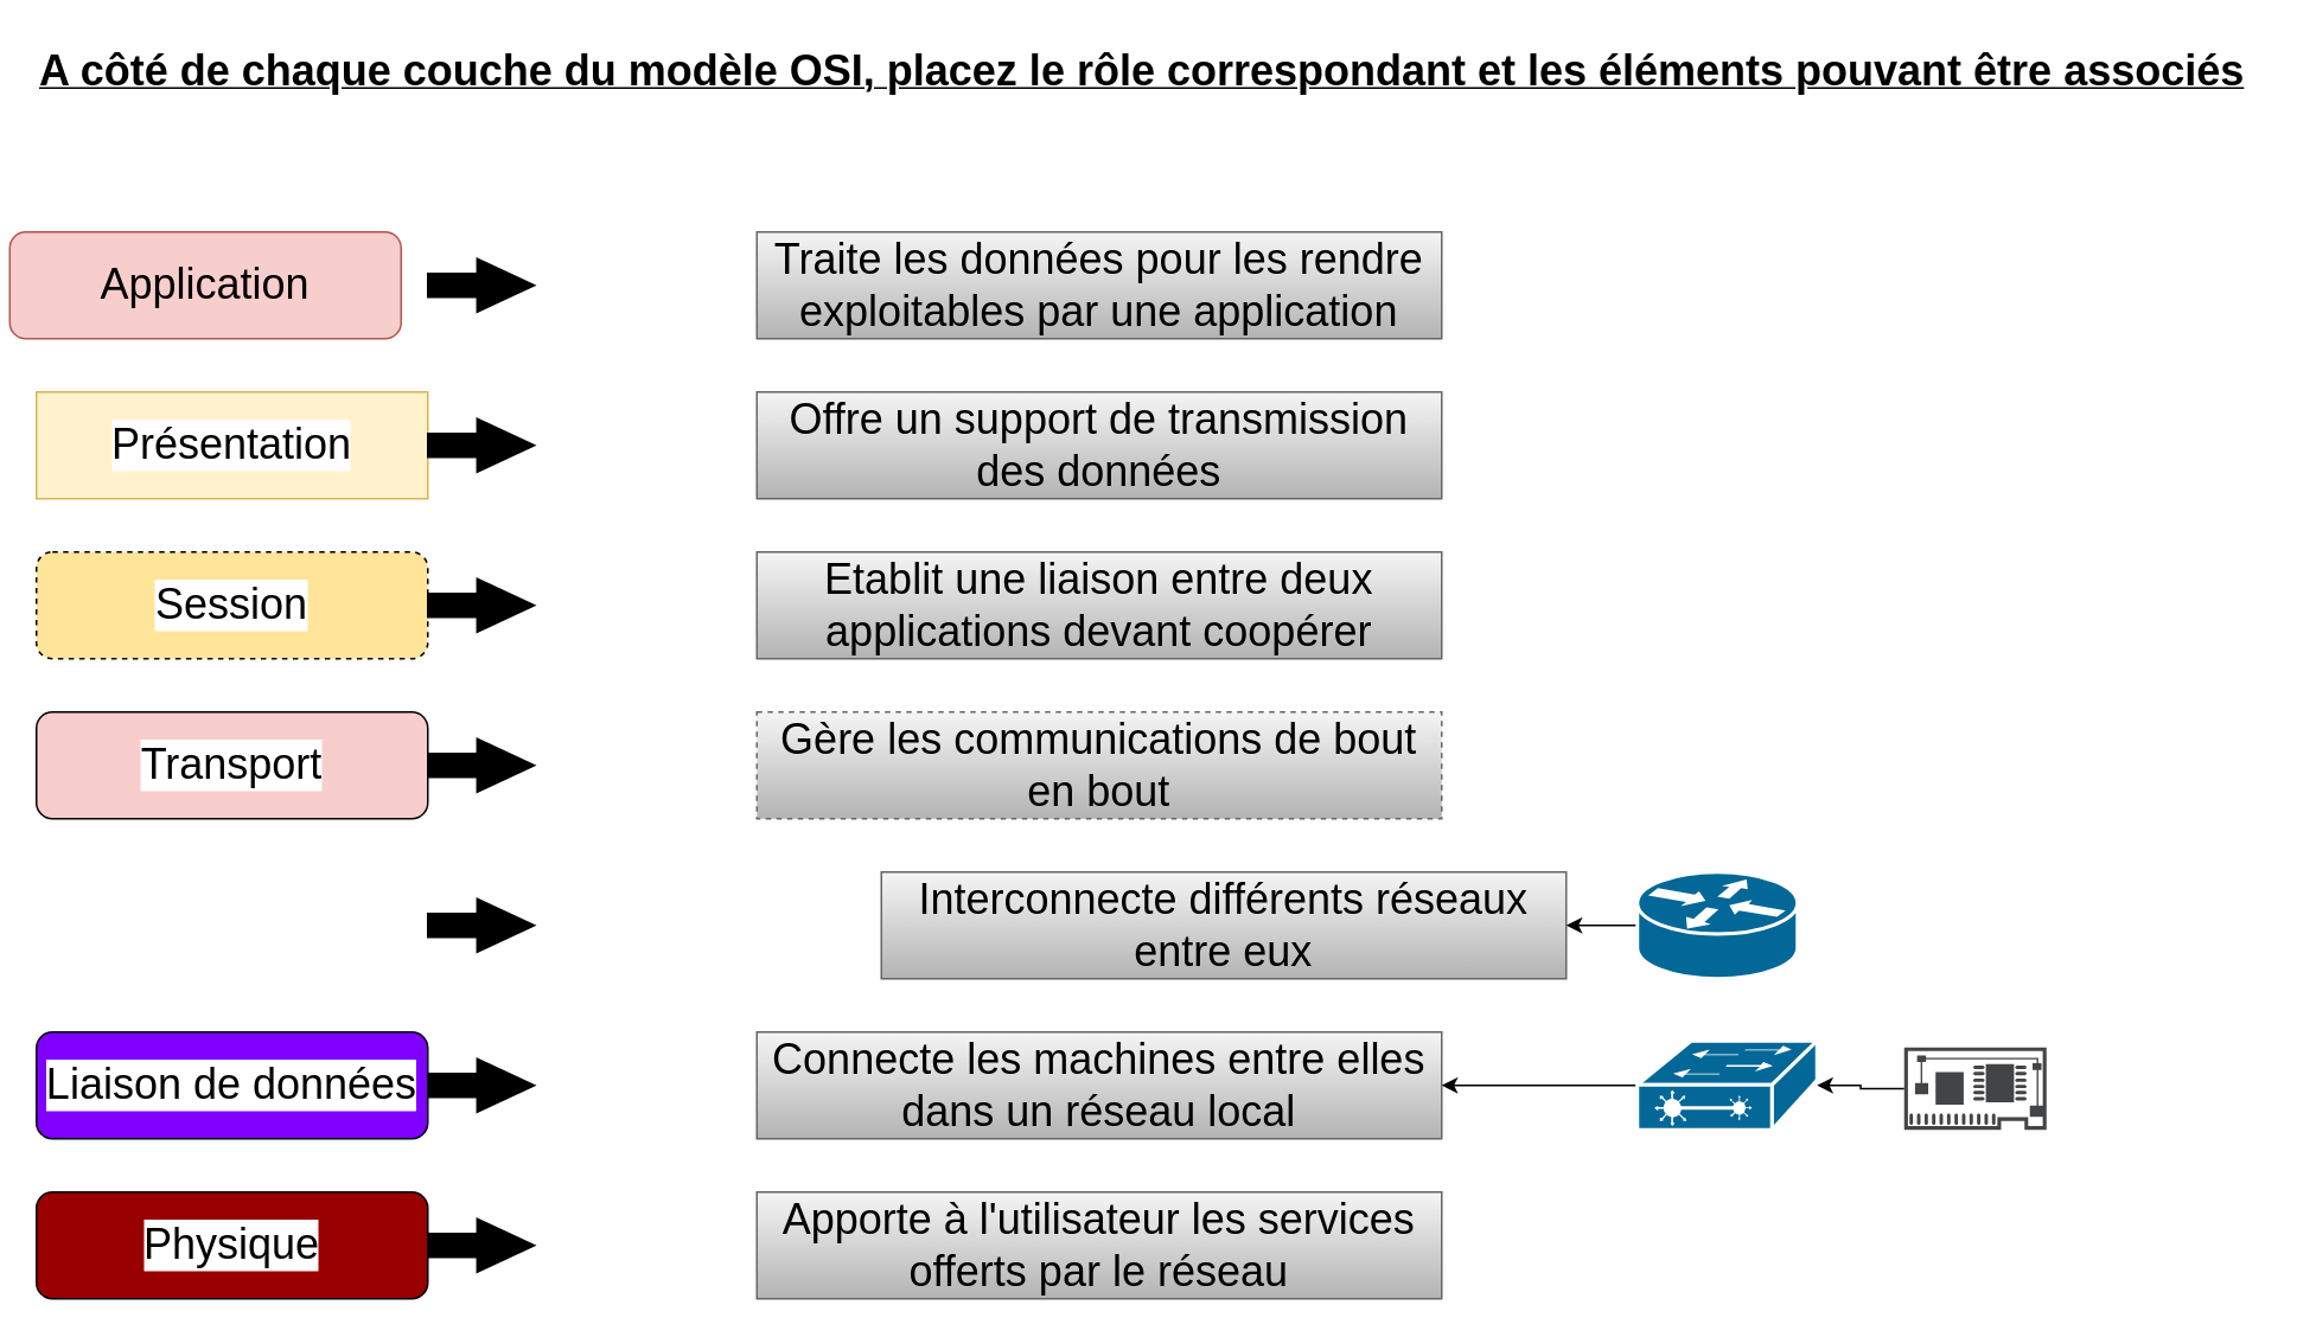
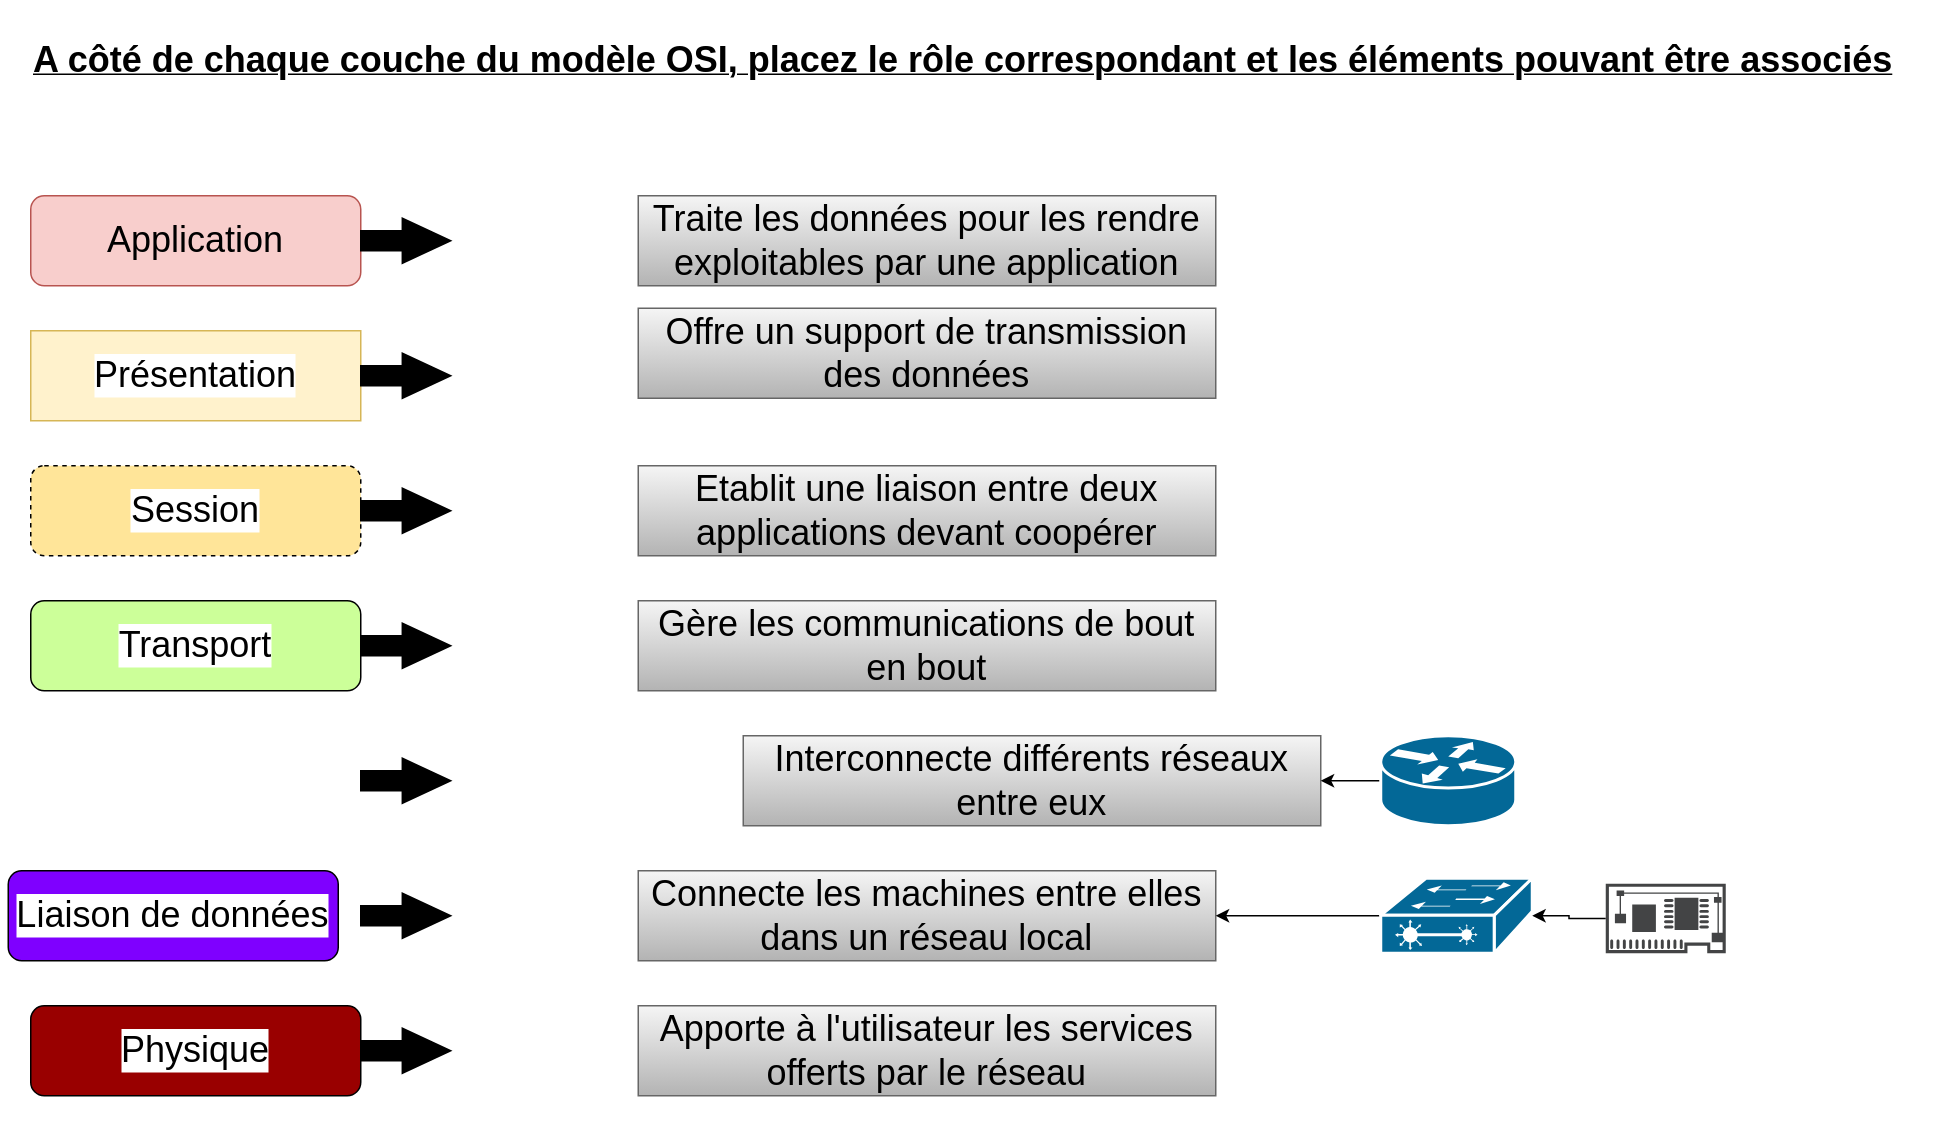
- <mxCell id="3" value="&lt;span style=&quot;font-size: 24px;&quot;&gt;Application&lt;/span&gt;" style="rounded=1;whiteSpace=wrap;html=1;fontSize=16;fillColor=#f8cecc;strokeColor=#b85450;" vertex="1" parent="1"><mxGeometry x="5" y="130" width="220" height="60" as="geometry" /></mxCell>
+ <mxCell id="3" value="&lt;span style=&quot;font-size: 24px;&quot;&gt;Application&lt;/span&gt;" style="rounded=1;whiteSpace=wrap;html=1;fontSize=16;fillColor=#f8cecc;strokeColor=#b85450;" vertex="1" parent="1"><mxGeometry x="20" y="130" width="220" height="60" as="geometry" /></mxCell>
- <mxCell id="21" value="Offre un support de transmission des données" style="whiteSpace=wrap;html=1;labelBackgroundColor=none;strokeColor=#666666;fontSize=24;fillColor=#f5f5f5;gradientColor=#b3b3b3;" vertex="1" parent="1"><mxGeometry x="425" y="220" width="385" height="60" as="geometry" /></mxCell>
+ <mxCell id="21" value="Offre un support de transmission des données" style="whiteSpace=wrap;html=1;labelBackgroundColor=none;strokeColor=#666666;fontSize=24;fillColor=#f5f5f5;gradientColor=#b3b3b3;" vertex="1" parent="1"><mxGeometry x="425" y="205" width="385" height="60" as="geometry" /></mxCell>
- <mxCell id="7" value="Transport" style="rounded=1;whiteSpace=wrap;html=1;labelBackgroundColor=#FFFFFF;strokeColor=#000000;fontSize=24;fillColor=#f8cecc;" vertex="1" parent="1"><mxGeometry x="20" y="400" width="220" height="60" as="geometry" /></mxCell>
+ <mxCell id="7" value="Transport" style="rounded=1;whiteSpace=wrap;html=1;labelBackgroundColor=#FFFFFF;strokeColor=#000000;fontSize=24;fillColor=#CCFF99;" vertex="1" parent="1"><mxGeometry x="20" y="400" width="220" height="60" as="geometry" /></mxCell>
- <mxCell id="19" value="Gère les communications de bout en bout" style="whiteSpace=wrap;html=1;labelBackgroundColor=none;strokeColor=#666666;fontSize=24;fillColor=#f5f5f5;gradientColor=#b3b3b3;dashed=1;" vertex="1" parent="1"><mxGeometry x="425" y="400" width="385" height="60" as="geometry" /></mxCell>
+ <mxCell id="19" value="Gère les communications de bout en bout" style="whiteSpace=wrap;html=1;labelBackgroundColor=none;strokeColor=#666666;fontSize=24;fillColor=#f5f5f5;gradientColor=#b3b3b3;" vertex="1" parent="1"><mxGeometry x="425" y="400" width="385" height="60" as="geometry" /></mxCell>
- <mxCell id="8" value="Liaison de données" style="rounded=1;whiteSpace=wrap;html=1;labelBackgroundColor=#FFFFFF;strokeColor=#000000;fontSize=24;fillColor=#7F00FF;" vertex="1" parent="1"><mxGeometry x="20" y="580" width="220" height="60" as="geometry" /></mxCell>
+ <mxCell id="8" value="Liaison de données" style="rounded=1;whiteSpace=wrap;html=1;labelBackgroundColor=#FFFFFF;strokeColor=#000000;fontSize=24;fillColor=#7F00FF;" vertex="1" parent="1"><mxGeometry x="5" y="580" width="220" height="60" as="geometry" /></mxCell>
